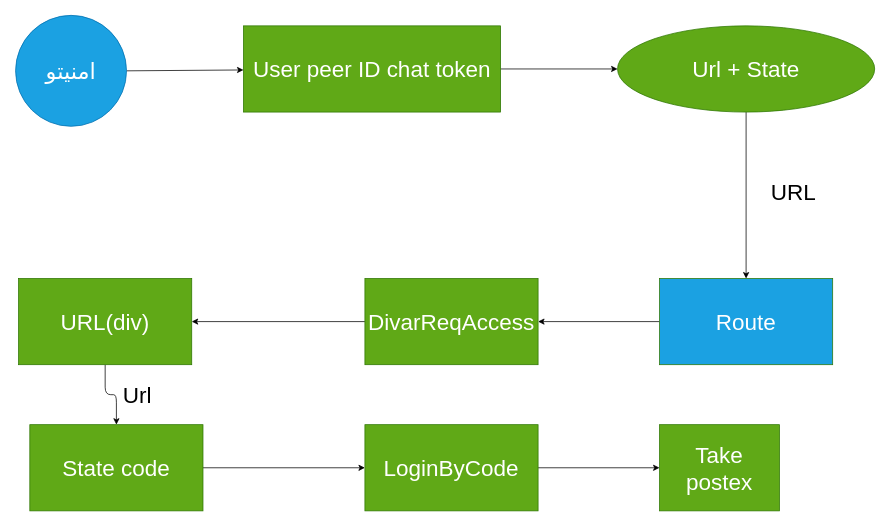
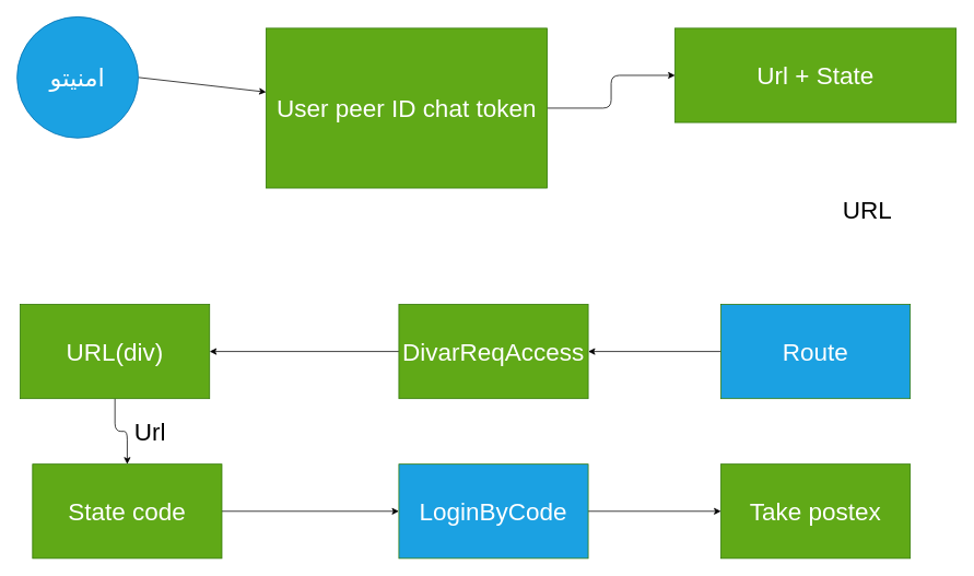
- <mxCell id="5" value="User peer ID chat token" style="whiteSpace=wrap;html=1;fillColor=#60a917;strokeColor=#2D7600;fontColor=#ffffff;fontSize=30;" vertex="1" parent="1"><mxGeometry x="324" y="34" width="343" height="115" as="geometry" /></mxCell>
+ <mxCell id="5" value="User peer ID chat token" style="whiteSpace=wrap;html=1;fillColor=#60a917;strokeColor=#2D7600;fontColor=#ffffff;fontSize=30;" vertex="1" parent="1"><mxGeometry x="324" y="34" width="343" height="195" as="geometry" /></mxCell>
- <mxCell id="7" value="Url + State" style="ellipse;whiteSpace=wrap;html=1;fillColor=#60a917;strokeColor=#2D7600;fontColor=#ffffff;fontSize=30;" vertex="1" parent="1"><mxGeometry x="823" y="34" width="343" height="115" as="geometry" /></mxCell>
+ <mxCell id="7" value="Url + State" style="whiteSpace=wrap;html=1;fillColor=#60a917;strokeColor=#2D7600;fontColor=#ffffff;fontSize=30;" vertex="1" parent="1"><mxGeometry x="823" y="34" width="343" height="115" as="geometry" /></mxCell>
- <mxCell id="6" value="" style="edgeStyle=orthogonalEdgeStyle;html=1;fontSize=30;" edge="1" parent="1" source="7" target="9"><mxGeometry relative="1" as="geometry" /></mxCell>
- <mxCell id="19" value="LoginByCode" style="whiteSpace=wrap;html=1;fillColor=#60a917;strokeColor=#2D7600;fontColor=#ffffff;fontSize=30;" vertex="1" parent="1"><mxGeometry x="486" y="566" width="231" height="115" as="geometry" /></mxCell>
+ <mxCell id="19" value="LoginByCode" style="whiteSpace=wrap;html=1;fillColor=#1ba1e2;strokeColor=#2D7600;fontColor=#ffffff;fontSize=30;" vertex="1" parent="1"><mxGeometry x="486" y="566" width="231" height="115" as="geometry" /></mxCell>
- <mxCell id="20" value="Take postex" style="whiteSpace=wrap;html=1;fillColor=#60a917;strokeColor=#2D7600;fontColor=#ffffff;fontSize=30;" vertex="1" parent="1"><mxGeometry x="879" y="566" width="160" height="115" as="geometry" /></mxCell>
+ <mxCell id="20" value="Take postex" style="whiteSpace=wrap;html=1;fillColor=#60a917;strokeColor=#2D7600;fontColor=#ffffff;fontSize=30;" vertex="1" parent="1"><mxGeometry x="879" y="566" width="231" height="115" as="geometry" /></mxCell>
